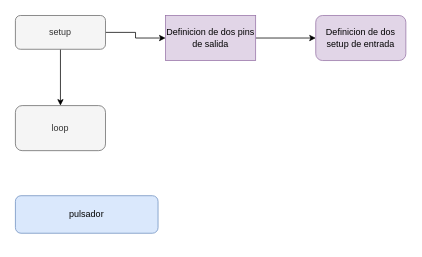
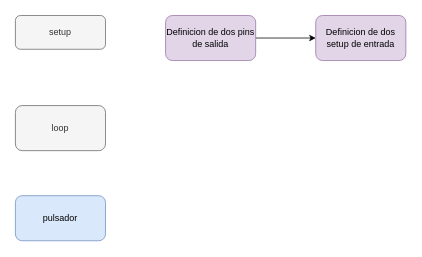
- <mxCell id="2" value="" style="edgeStyle=orthogonalEdgeStyle;rounded=0;orthogonalLoop=1;jettySize=auto;html=1;fontColor=#000000;" edge="1" parent="1" source="4" target="7"><mxGeometry relative="1" as="geometry" /></mxCell>
- <mxCell id="7" value="Definicion de dos pins de salida" style="whiteSpace=wrap;html=1;fillColor=#e1d5e7;strokeColor=#9673a6;rounded=0;" vertex="1" parent="1"><mxGeometry x="220" y="20" width="120" height="60" as="geometry" /></mxCell>
+ <mxCell id="7" value="Definicion de dos pins de salida" style="rounded=1;whiteSpace=wrap;html=1;fillColor=#e1d5e7;strokeColor=#9673a6;" vertex="1" parent="1"><mxGeometry x="220" y="20" width="120" height="60" as="geometry" /></mxCell>
- <mxCell id="3" value="" style="edgeStyle=orthogonalEdgeStyle;rounded=0;orthogonalLoop=1;jettySize=auto;html=1;fontColor=#000000;" edge="1" parent="1" source="4" target="5"><mxGeometry relative="1" as="geometry" /></mxCell>
- <mxCell id="9" value="pulsador" style="rounded=1;whiteSpace=wrap;html=1;fillColor=#dae8fc;strokeColor=#6c8ebf;" vertex="1" parent="1"><mxGeometry x="20" y="260" width="190" height="50" as="geometry" /></mxCell>
+ <mxCell id="9" value="pulsador" style="rounded=1;whiteSpace=wrap;html=1;fillColor=#dae8fc;strokeColor=#6c8ebf;" vertex="1" parent="1"><mxGeometry x="20" y="260" width="120" height="60" as="geometry" /></mxCell>
